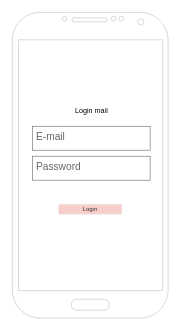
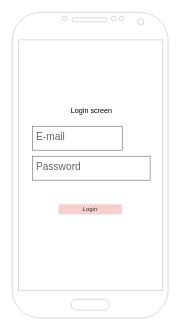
- <mxCell id="6" value="Login mail" style="text;html=1;align=center;verticalAlign=middle;resizable=0;points=[];autosize=1;strokeColor=none;fillColor=none;" vertex="1" parent="1"><mxGeometry x="106.75" y="170" width="90" height="30" as="geometry" /></mxCell>
+ <mxCell id="6" value="Login screen" style="text;html=1;align=center;verticalAlign=middle;resizable=0;points=[];autosize=1;strokeColor=none;fillColor=none;" vertex="1" parent="1"><mxGeometry x="106.75" y="170" width="90" height="30" as="geometry" /></mxCell>
- <mxCell id="4" value="E-mail" style="strokeWidth=1;shadow=0;dashed=0;align=center;html=1;shape=mxgraph.mockup.text.textBox;fontColor=#666666;align=left;fontSize=17;spacingLeft=4;spacingTop=-3;strokeColor=#666666;mainText=" vertex="1" parent="1"><mxGeometry x="53.5" y="210" width="196.5" height="40" as="geometry" /></mxCell>
+ <mxCell id="4" value="E-mail" style="strokeWidth=1;shadow=0;dashed=0;align=center;html=1;shape=mxgraph.mockup.text.textBox;fontColor=#666666;align=left;fontSize=17;spacingLeft=4;spacingTop=-3;strokeColor=#666666;mainText=" vertex="1" parent="1"><mxGeometry x="53.5" y="210" width="150" height="40" as="geometry" /></mxCell>
